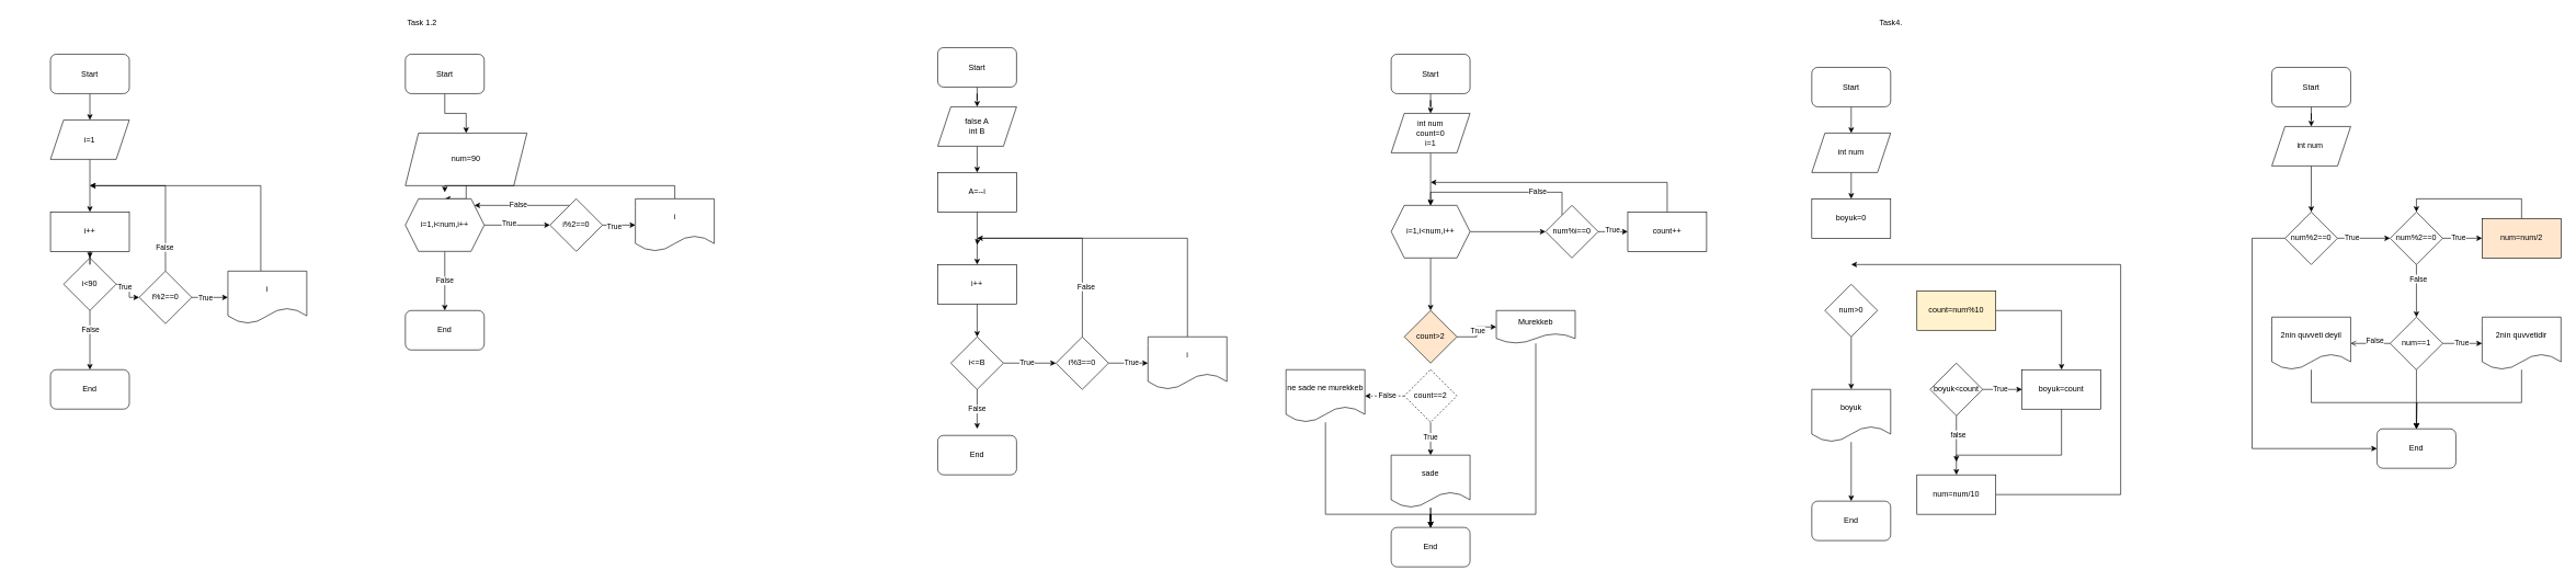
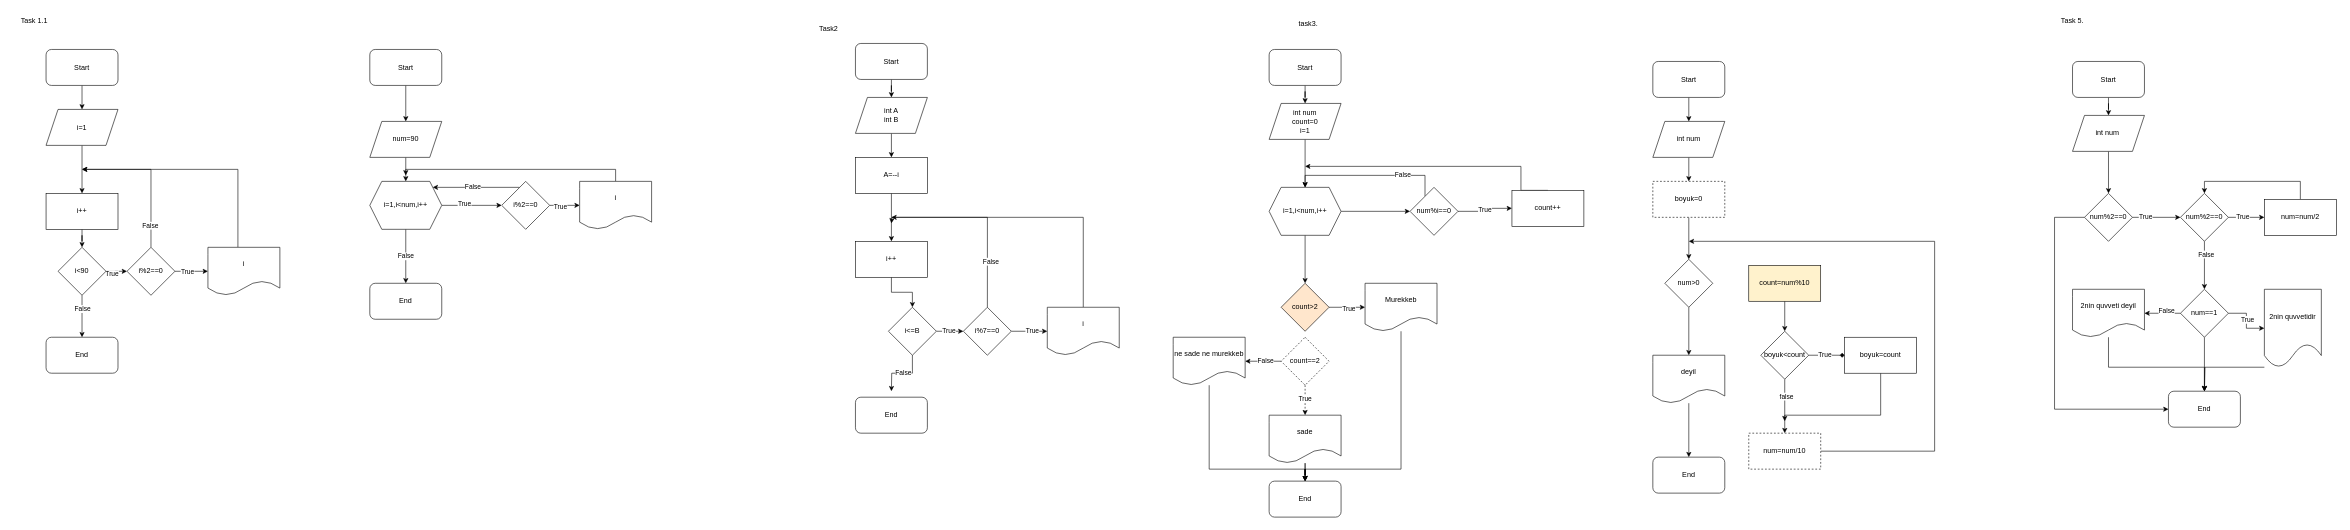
+ <mxCell id="37" value="Task 1.1" style="text;html=1;align=center;verticalAlign=middle;resizable=0;points=[];autosize=1;strokeColor=none;fillColor=none;" parent="1" vertex="1"><mxGeometry x="20" y="20" width="70" height="30" as="geometry" /></mxCell>
- <mxCell id="38" value="Task 1.2" style="text;html=1;align=center;verticalAlign=middle;resizable=0;points=[];autosize=1;strokeColor=none;fillColor=none;" parent="1" vertex="1"><mxGeometry x="605" y="20" width="70" height="30" as="geometry" /></mxCell>
- <mxCell id="70" value="Task4." style="text;html=1;align=center;verticalAlign=middle;resizable=0;points=[];autosize=1;strokeColor=none;fillColor=none;" parent="1" vertex="1"><mxGeometry x="2845" y="20" width="60" height="30" as="geometry" /></mxCell>
+ <mxCell id="128" value="Task 5." style="text;html=1;align=center;verticalAlign=middle;whiteSpace=wrap;rounded=0;" vertex="1" parent="1"><mxGeometry x="3425" y="20" width="60" height="30" as="geometry" /></mxCell>
+ <mxCell id="60" value="Task2" style="text;html=1;align=center;verticalAlign=middle;resizable=0;points=[];autosize=1;strokeColor=none;fillColor=none;" parent="1" vertex="1"><mxGeometry x="1355" y="32" width="50" height="30" as="geometry" /></mxCell>
+ <mxCell id="71" value="task3.&lt;div&gt;&lt;br&gt;&lt;/div&gt;" style="text;html=1;align=center;verticalAlign=middle;resizable=0;points=[];autosize=1;strokeColor=none;fillColor=none;" parent="1" vertex="1"><mxGeometry x="2150" y="27" width="60" height="40" as="geometry" /></mxCell>
- <mxCell id="42" value="false A&lt;div&gt;int B&lt;/div&gt;" style="shape=parallelogram;perimeter=parallelogramPerimeter;whiteSpace=wrap;html=1;fixedSize=1;" parent="1" vertex="1"><mxGeometry x="1425" y="162" width="120" height="60" as="geometry" /></mxCell>
+ <mxCell id="42" value="int A&lt;div&gt;int B&lt;/div&gt;" style="shape=parallelogram;perimeter=parallelogramPerimeter;whiteSpace=wrap;html=1;fixedSize=1;" parent="1" vertex="1"><mxGeometry x="1425" y="162" width="120" height="60" as="geometry" /></mxCell>
- <mxCell id="24" value="num=90" style="shape=parallelogram;perimeter=parallelogramPerimeter;whiteSpace=wrap;html=1;fixedSize=1;" parent="1" vertex="1"><mxGeometry x="615" y="202" width="185" height="80" as="geometry" /></mxCell>
+ <mxCell id="24" value="num=90" style="shape=parallelogram;perimeter=parallelogramPerimeter;whiteSpace=wrap;html=1;fixedSize=1;" parent="1" vertex="1"><mxGeometry x="615" y="202" width="120" height="60" as="geometry" /></mxCell>
- <mxCell id="130" value="boyuk=0" style="whiteSpace=wrap;html=1;" vertex="1" parent="1"><mxGeometry x="2755" y="302" width="120" height="60" as="geometry" /></mxCell>
+ <mxCell id="130" value="boyuk=0" style="whiteSpace=wrap;html=1;dashed=1;" vertex="1" parent="1"><mxGeometry x="2755" y="302" width="120" height="60" as="geometry" /></mxCell>
- <mxCell id="85" value="count++" style="whiteSpace=wrap;html=1;" parent="1" vertex="1"><mxGeometry x="2475" y="322" width="120" height="60" as="geometry" /></mxCell>
+ <mxCell id="85" value="count++" style="whiteSpace=wrap;html=1;" parent="1" vertex="1"><mxGeometry x="2520" y="317" width="120" height="60" as="geometry" /></mxCell>
- <mxCell id="116" value="num=num/2" style="whiteSpace=wrap;html=1;fillColor=#ffe6cc;" vertex="1" parent="1"><mxGeometry x="3775" y="332" width="120" height="60" as="geometry" /></mxCell>
+ <mxCell id="116" value="num=num/2" style="whiteSpace=wrap;html=1;" vertex="1" parent="1"><mxGeometry x="3775" y="332" width="120" height="60" as="geometry" /></mxCell>
+ <mxCell id="129" value="" style="edgeStyle=orthogonalEdgeStyle;rounded=0;orthogonalLoop=1;jettySize=auto;html=1;" edge="1" parent="1" source="130" target="132"><mxGeometry relative="1" as="geometry" /></mxCell>
- <mxCell id="10" value="i&amp;lt;90" style="rhombus;whiteSpace=wrap;html=1;" parent="1" vertex="1"><mxGeometry x="95" y="392" width="80" height="80" as="geometry" /></mxCell>
+ <mxCell id="10" value="i&amp;lt;90" style="rhombus;whiteSpace=wrap;html=1;" parent="1" vertex="1"><mxGeometry x="95" y="412" width="80" height="80" as="geometry" /></mxCell>
- <mxCell id="90" value="Murekkeb" style="shape=document;whiteSpace=wrap;html=1;boundedLbl=1;" parent="1" vertex="1"><mxGeometry x="2275" y="472" width="120" height="50" as="geometry" /></mxCell>
+ <mxCell id="90" value="Murekkeb" style="shape=document;whiteSpace=wrap;html=1;boundedLbl=1;" parent="1" vertex="1"><mxGeometry x="2275" y="472" width="120" height="80" as="geometry" /></mxCell>
- <mxCell id="133" style="edgeStyle=orthogonalEdgeStyle;rounded=0;orthogonalLoop=1;jettySize=auto;html=1;" edge="1" parent="1" source="134" target="136"><mxGeometry relative="1" as="geometry" /></mxCell>
+ <mxCell id="133" style="edgeStyle=orthogonalEdgeStyle;rounded=0;orthogonalLoop=1;jettySize=auto;html=1;entryX=0.5;entryY=0;entryDx=0;entryDy=0;" edge="1" parent="1" source="134" target="69"><mxGeometry relative="1" as="geometry" /></mxCell>
- <mxCell id="119" value="" style="edgeStyle=orthogonalEdgeStyle;rounded=0;orthogonalLoop=1;jettySize=auto;html=1;endArrow=open;" edge="1" parent="1" source="122" target="126"><mxGeometry relative="1" as="geometry" /></mxCell>
+ <mxCell id="119" value="" style="edgeStyle=orthogonalEdgeStyle;rounded=0;orthogonalLoop=1;jettySize=auto;html=1;" edge="1" parent="1" source="122" target="126"><mxGeometry relative="1" as="geometry" /></mxCell>
- <mxCell id="124" value="2nin quvvetidir" style="shape=document;whiteSpace=wrap;html=1;boundedLbl=1;" vertex="1" parent="1"><mxGeometry x="3775" y="482" width="120" height="80" as="geometry" /></mxCell>
+ <mxCell id="124" value="2nin quvvetidir" style="shape=document;whiteSpace=wrap;html=1;boundedLbl=1;" vertex="1" parent="1"><mxGeometry x="3775" y="482" width="95" height="130" as="geometry" /></mxCell>
- <mxCell id="47" value="i&amp;lt;=B" style="rhombus;whiteSpace=wrap;html=1;" parent="1" vertex="1"><mxGeometry x="1445" y="512" width="80" height="80" as="geometry" /></mxCell>
+ <mxCell id="47" value="i&amp;lt;=B" style="rhombus;whiteSpace=wrap;html=1;" parent="1" vertex="1"><mxGeometry x="1480" y="512" width="80" height="80" as="geometry" /></mxCell>
- <mxCell id="52" value="i%3==0" style="rhombus;whiteSpace=wrap;html=1;" parent="1" vertex="1"><mxGeometry x="1605" y="512" width="80" height="80" as="geometry" /></mxCell>
+ <mxCell id="52" value="i%7==0" style="rhombus;whiteSpace=wrap;html=1;" parent="1" vertex="1"><mxGeometry x="1605" y="512" width="80" height="80" as="geometry" /></mxCell>
- <mxCell id="65" value="" style="edgeStyle=orthogonalEdgeStyle;rounded=0;orthogonalLoop=1;jettySize=auto;html=1;" edge="1" parent="1" source="69" target="136"><mxGeometry relative="1" as="geometry" /></mxCell>
+ <mxCell id="65" value="" style="edgeStyle=orthogonalEdgeStyle;rounded=0;orthogonalLoop=1;jettySize=auto;html=1;endArrow=diamond;" edge="1" parent="1" source="69" target="136"><mxGeometry relative="1" as="geometry" /></mxCell>
- <mxCell id="97" value="" style="edgeStyle=orthogonalEdgeStyle;rounded=0;orthogonalLoop=1;jettySize=auto;html=1;dashed=1;" parent="1" source="99" target="101" edge="1"><mxGeometry relative="1" as="geometry" /></mxCell>
+ <mxCell id="97" value="" style="edgeStyle=orthogonalEdgeStyle;rounded=0;orthogonalLoop=1;jettySize=auto;html=1;" parent="1" source="99" target="101" edge="1"><mxGeometry relative="1" as="geometry" /></mxCell>
- <mxCell id="140" value="boyuk" style="shape=document;whiteSpace=wrap;html=1;boundedLbl=1;" vertex="1" parent="1"><mxGeometry x="2755" y="592" width="120" height="80" as="geometry" /></mxCell>
+ <mxCell id="140" value="deyil" style="shape=document;whiteSpace=wrap;html=1;boundedLbl=1;" vertex="1" parent="1"><mxGeometry x="2755" y="592" width="120" height="80" as="geometry" /></mxCell>
- <mxCell id="95" style="edgeStyle=orthogonalEdgeStyle;rounded=0;orthogonalLoop=1;jettySize=auto;html=1;" parent="1" source="99" target="93" edge="1"><mxGeometry relative="1" as="geometry" /></mxCell>
+ <mxCell id="95" style="edgeStyle=orthogonalEdgeStyle;rounded=0;orthogonalLoop=1;jettySize=auto;html=1;dashed=1;" parent="1" source="99" target="93" edge="1"><mxGeometry relative="1" as="geometry" /></mxCell>
- <mxCell id="138" value="num=num/10" style="whiteSpace=wrap;html=1;" vertex="1" parent="1"><mxGeometry x="2915" y="722" width="120" height="60" as="geometry" /></mxCell>
+ <mxCell id="138" value="num=num/10" style="whiteSpace=wrap;html=1;dashed=1;" vertex="1" parent="1"><mxGeometry x="2915" y="722" width="120" height="60" as="geometry" /></mxCell>
